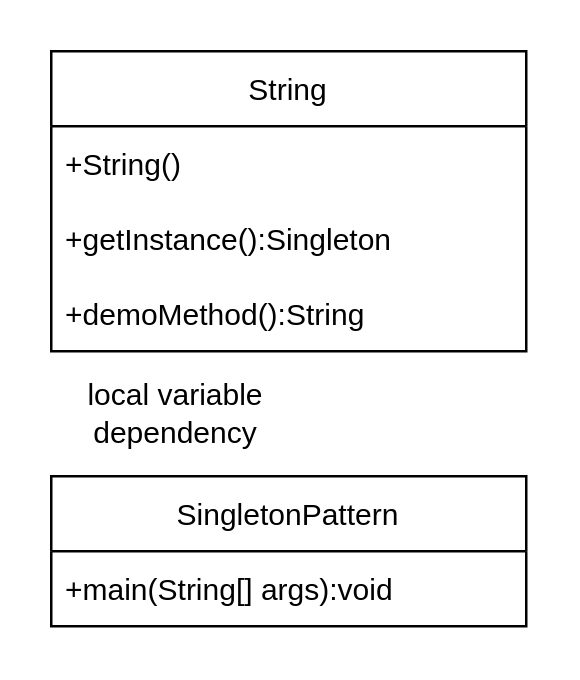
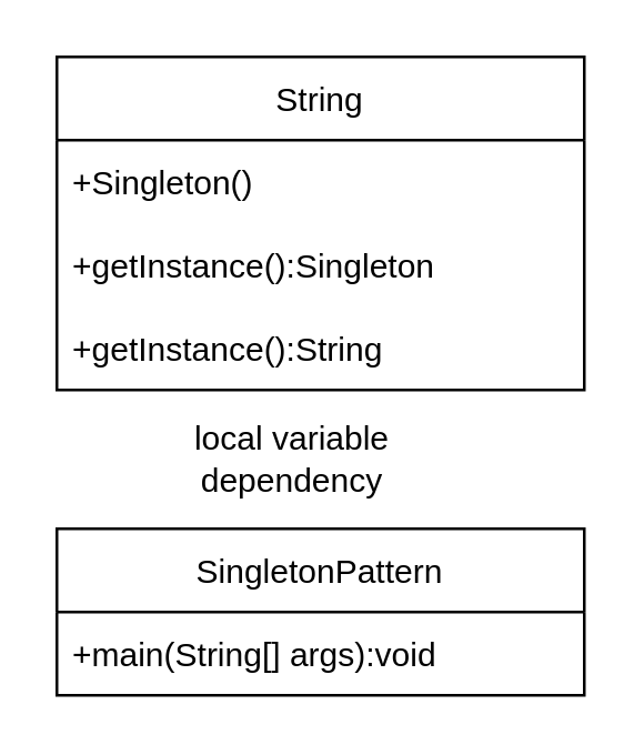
- <mxCell id="3" value="+String()" style="text;strokeColor=none;fillColor=none;align=left;verticalAlign=middle;spacingLeft=4;spacingRight=4;overflow=hidden;points=[[0,0.5],[1,0.5]];portConstraint=eastwest;rotatable=0;" vertex="1" parent="2"><mxGeometry y="30" width="190" height="30" as="geometry" /></mxCell>
+ <mxCell id="3" value="+Singleton()" style="text;strokeColor=none;fillColor=none;align=left;verticalAlign=middle;spacingLeft=4;spacingRight=4;overflow=hidden;points=[[0,0.5],[1,0.5]];portConstraint=eastwest;rotatable=0;" vertex="1" parent="2"><mxGeometry y="30" width="190" height="30" as="geometry" /></mxCell>
- <mxCell id="5" value="+demoMethod():String" style="text;strokeColor=none;fillColor=none;align=left;verticalAlign=middle;spacingLeft=4;spacingRight=4;overflow=hidden;points=[[0,0.5],[1,0.5]];portConstraint=eastwest;rotatable=0;" vertex="1" parent="2"><mxGeometry y="90" width="190" height="30" as="geometry" /></mxCell>
+ <mxCell id="5" value="+getInstance():String" style="text;strokeColor=none;fillColor=none;align=left;verticalAlign=middle;spacingLeft=4;spacingRight=4;overflow=hidden;points=[[0,0.5],[1,0.5]];portConstraint=eastwest;rotatable=0;" vertex="1" parent="2"><mxGeometry y="90" width="190" height="30" as="geometry" /></mxCell>
- <mxCell id="8" value="local variable dependency" style="text;html=1;strokeColor=none;fillColor=none;align=center;verticalAlign=middle;whiteSpace=wrap;rounded=0;" vertex="1" parent="1"><mxGeometry x="20" y="150" width="100" height="30" as="geometry" /></mxCell>
+ <mxCell id="8" value="local variable dependency" style="text;html=1;strokeColor=none;fillColor=none;align=center;verticalAlign=middle;whiteSpace=wrap;rounded=0;" vertex="1" parent="1"><mxGeometry x="55" y="150" width="100" height="30" as="geometry" /></mxCell>
